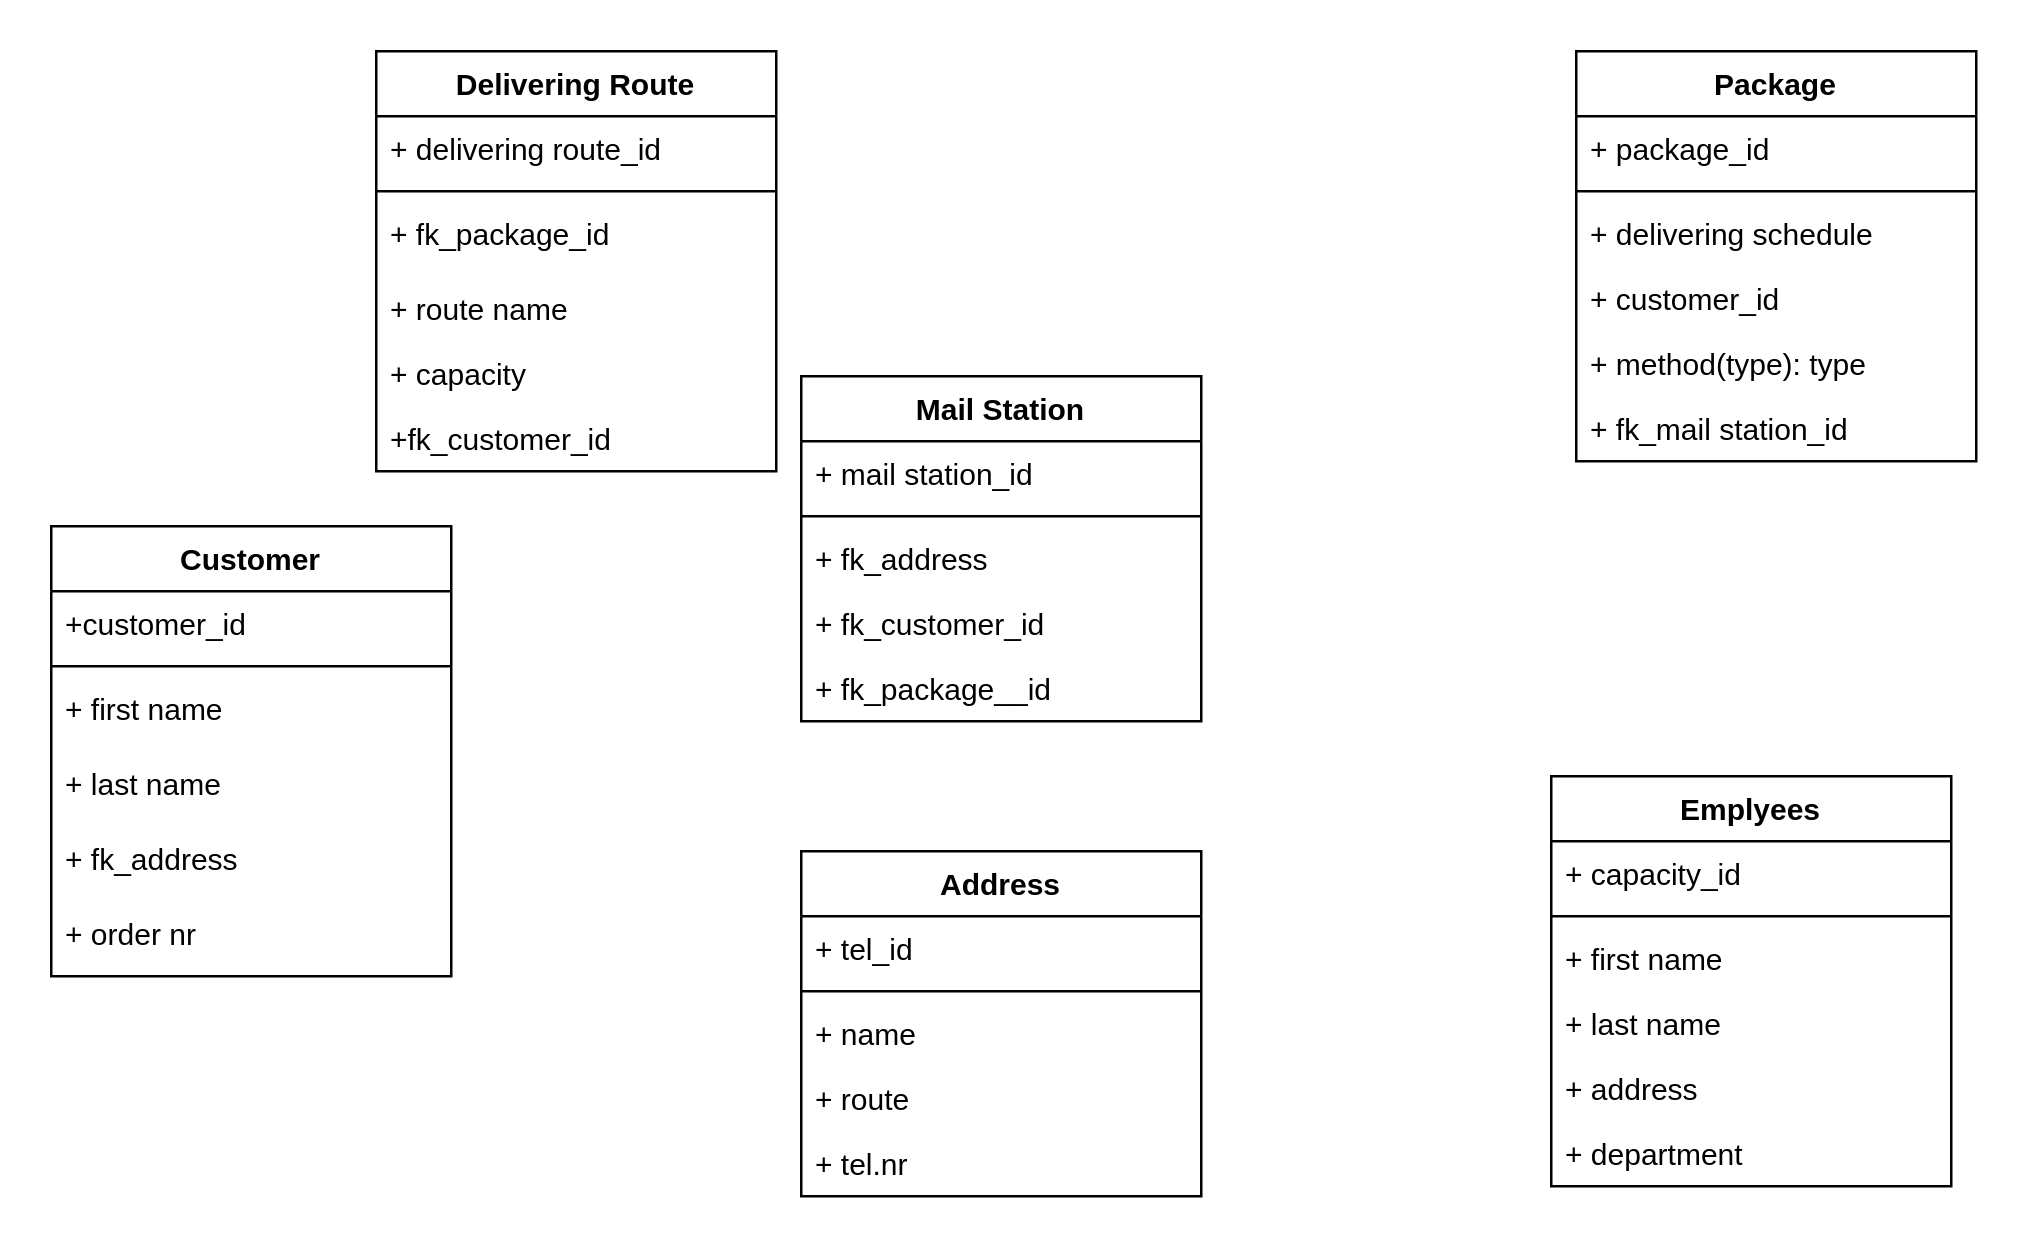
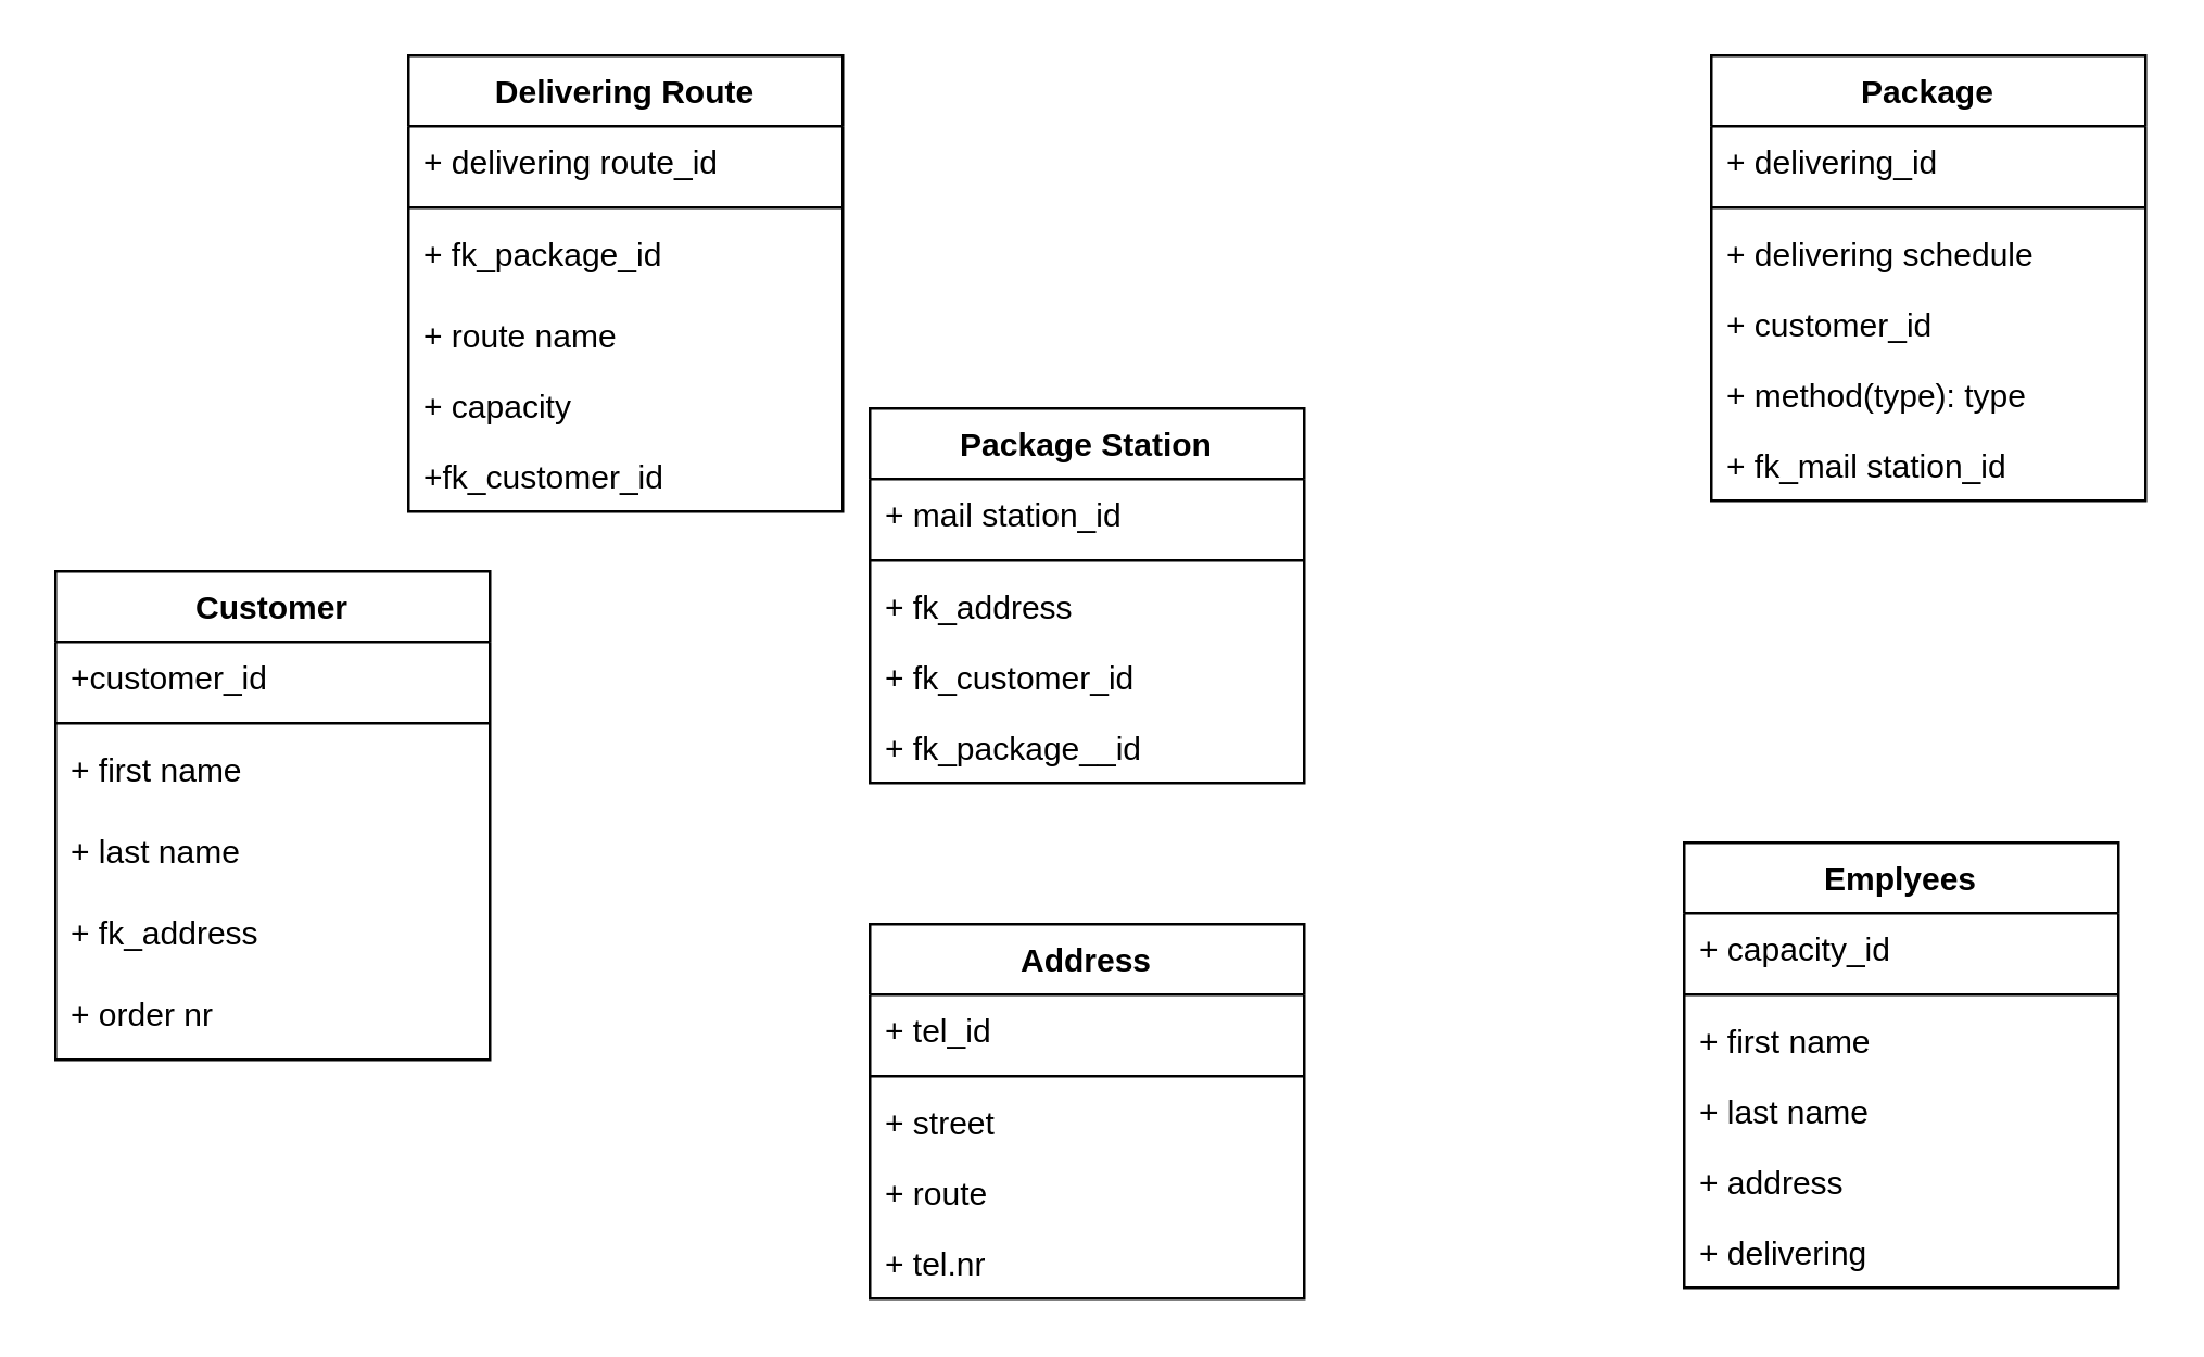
- <mxCell id="36" value="+ package_id" style="text;strokeColor=none;fillColor=none;align=left;verticalAlign=top;spacingLeft=4;spacingRight=4;overflow=hidden;rotatable=0;points=[[0,0.5],[1,0.5]];portConstraint=eastwest;" vertex="1" parent="35"><mxGeometry y="26" width="160" height="26" as="geometry" /></mxCell>
+ <mxCell id="36" value="+ delivering_id" style="text;strokeColor=none;fillColor=none;align=left;verticalAlign=top;spacingLeft=4;spacingRight=4;overflow=hidden;rotatable=0;points=[[0,0.5],[1,0.5]];portConstraint=eastwest;" vertex="1" parent="35"><mxGeometry y="26" width="160" height="26" as="geometry" /></mxCell>
- <mxCell id="16" value="Mail Station" style="swimlane;fontStyle=1;align=center;verticalAlign=top;childLayout=stackLayout;horizontal=1;startSize=26;horizontalStack=0;resizeParent=1;resizeParentMax=0;resizeLast=0;collapsible=1;marginBottom=0;" vertex="1" parent="1"><mxGeometry x="320" y="150" width="160" height="138" as="geometry" /></mxCell>
+ <mxCell id="16" value="Package Station" style="swimlane;fontStyle=1;align=center;verticalAlign=top;childLayout=stackLayout;horizontal=1;startSize=26;horizontalStack=0;resizeParent=1;resizeParentMax=0;resizeLast=0;collapsible=1;marginBottom=0;" vertex="1" parent="1"><mxGeometry x="320" y="150" width="160" height="138" as="geometry" /></mxCell>
- <mxCell id="32" value="+ name" style="text;strokeColor=none;fillColor=none;align=left;verticalAlign=top;spacingLeft=4;spacingRight=4;overflow=hidden;rotatable=0;points=[[0,0.5],[1,0.5]];portConstraint=eastwest;" vertex="1" parent="29"><mxGeometry y="60" width="160" height="26" as="geometry" /></mxCell>
+ <mxCell id="32" value="+ street" style="text;strokeColor=none;fillColor=none;align=left;verticalAlign=top;spacingLeft=4;spacingRight=4;overflow=hidden;rotatable=0;points=[[0,0.5],[1,0.5]];portConstraint=eastwest;" vertex="1" parent="29"><mxGeometry y="60" width="160" height="26" as="geometry" /></mxCell>
- <mxCell id="15" value="+ department" style="text;strokeColor=none;fillColor=none;align=left;verticalAlign=top;spacingLeft=4;spacingRight=4;overflow=hidden;rotatable=0;points=[[0,0.5],[1,0.5]];portConstraint=eastwest;" vertex="1" parent="9"><mxGeometry y="138" width="160" height="26" as="geometry" /></mxCell>
+ <mxCell id="15" value="+ delivering" style="text;strokeColor=none;fillColor=none;align=left;verticalAlign=top;spacingLeft=4;spacingRight=4;overflow=hidden;rotatable=0;points=[[0,0.5],[1,0.5]];portConstraint=eastwest;" vertex="1" parent="9"><mxGeometry y="138" width="160" height="26" as="geometry" /></mxCell>
